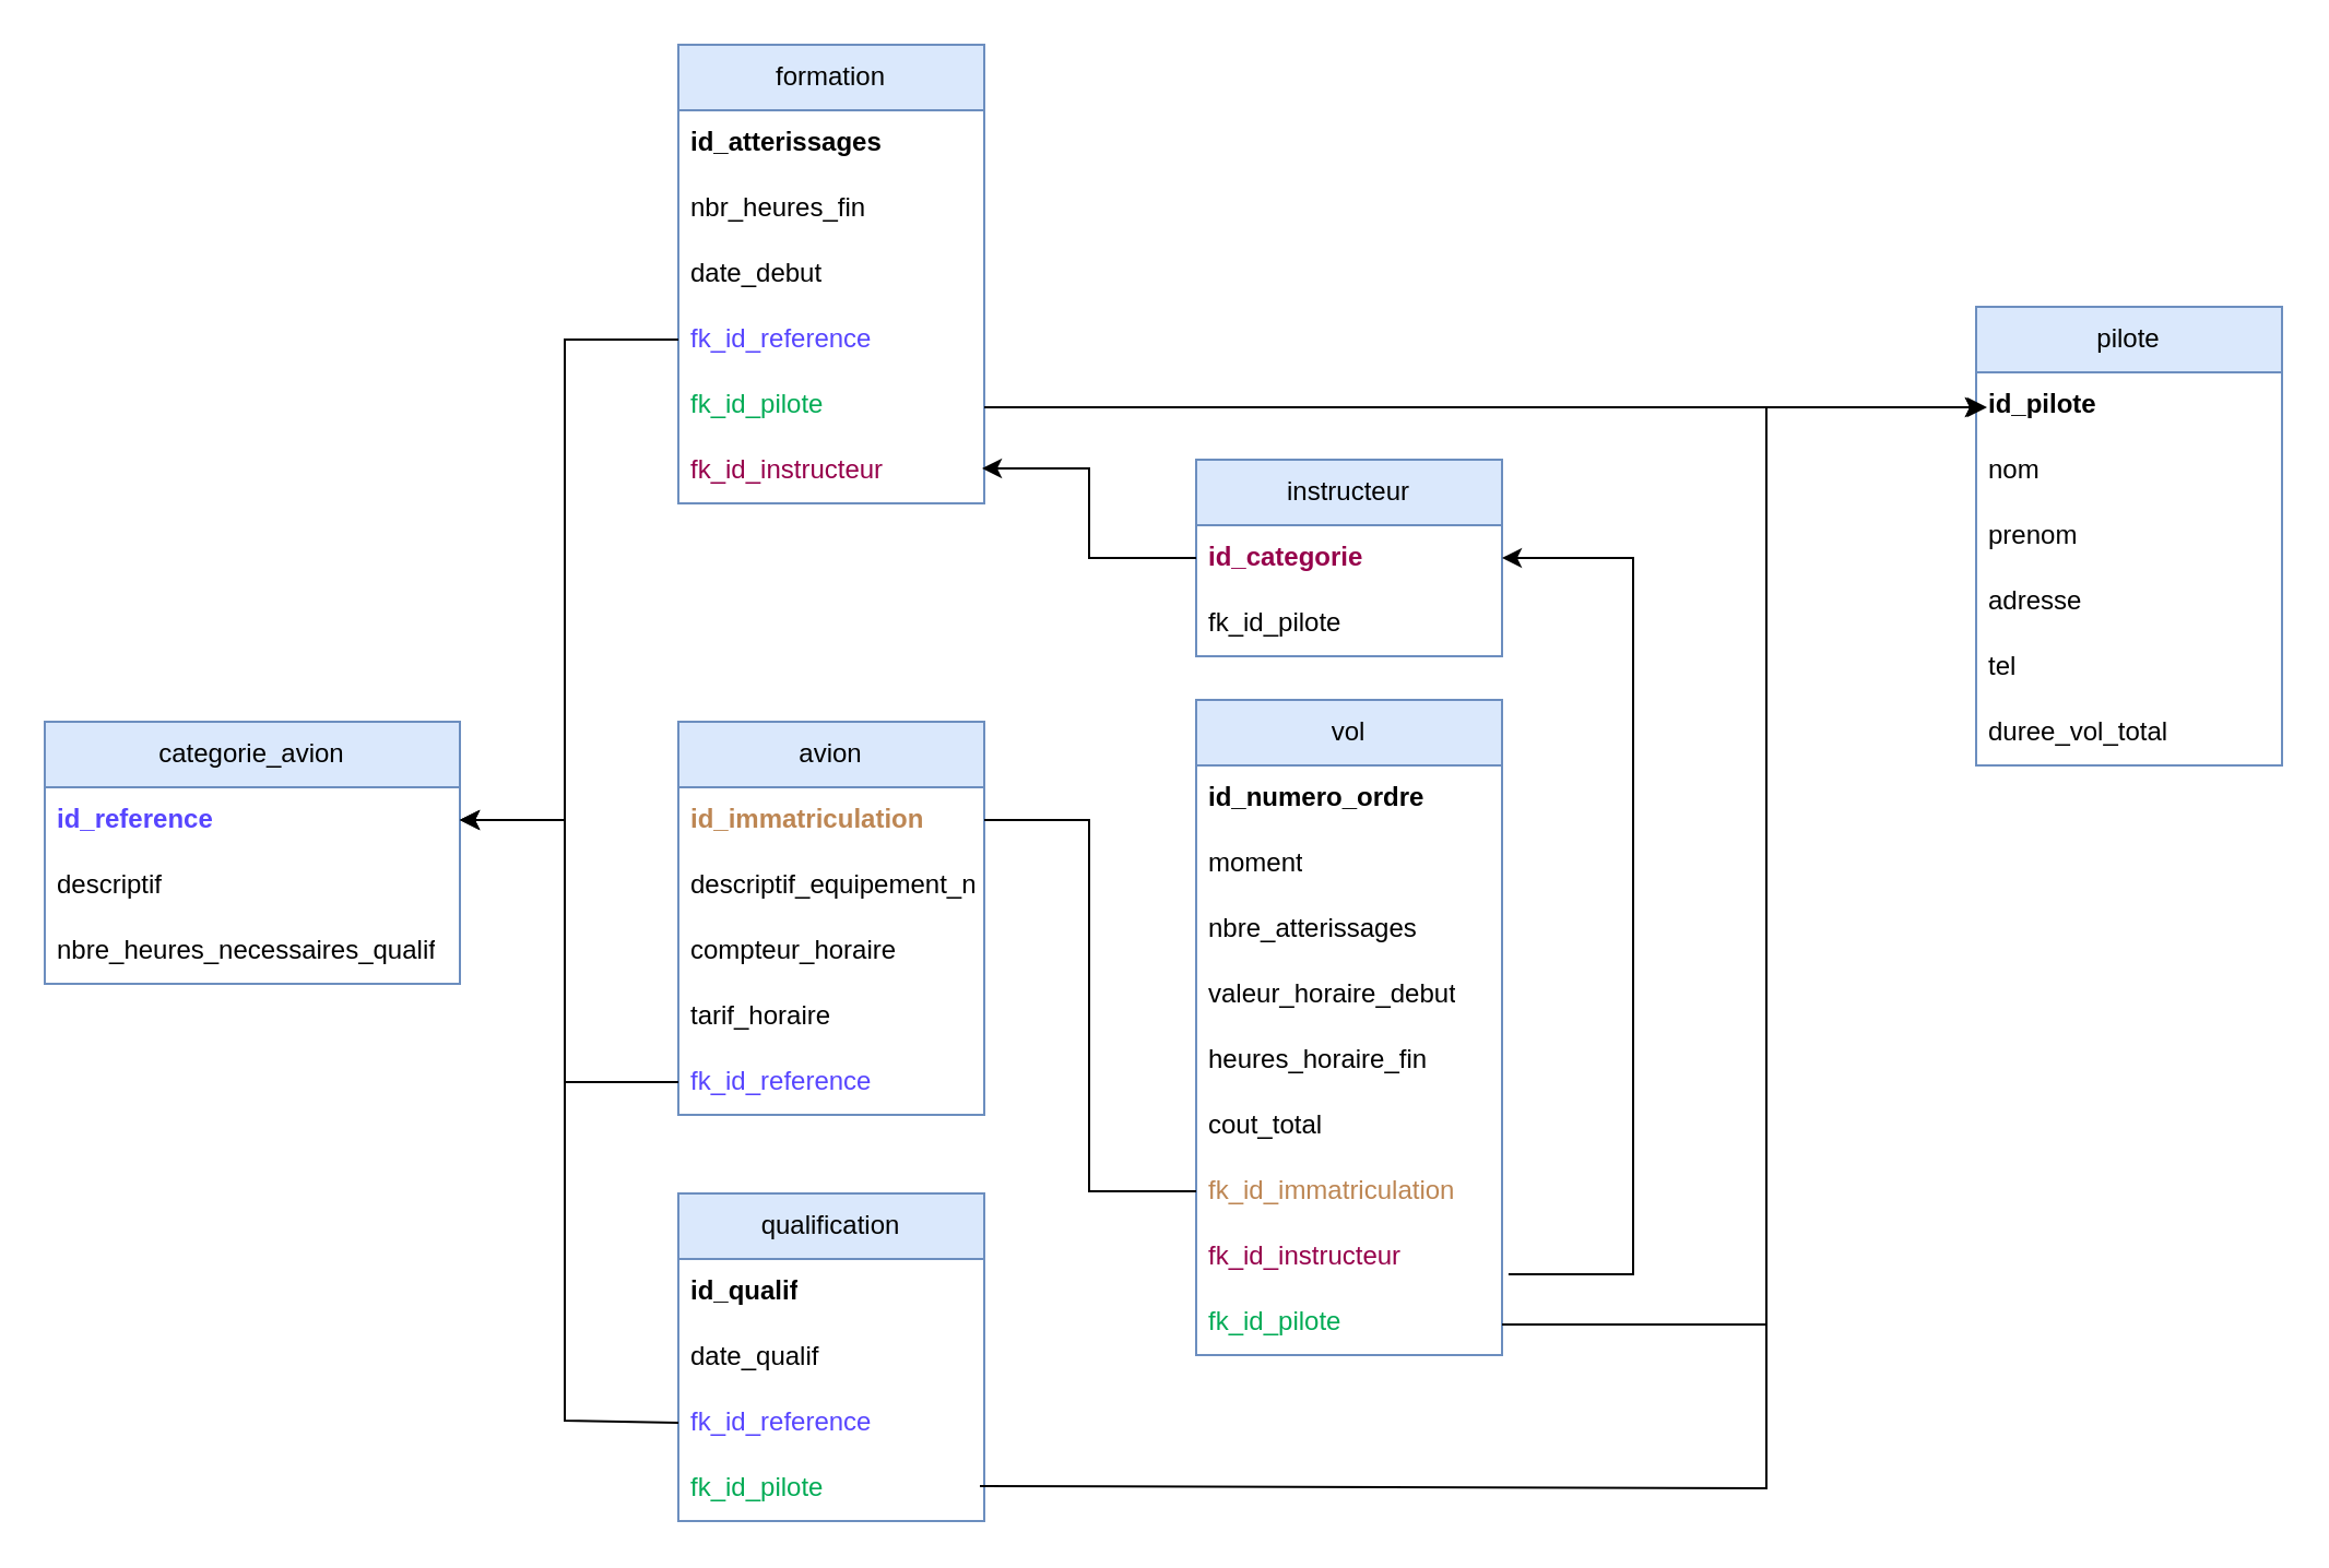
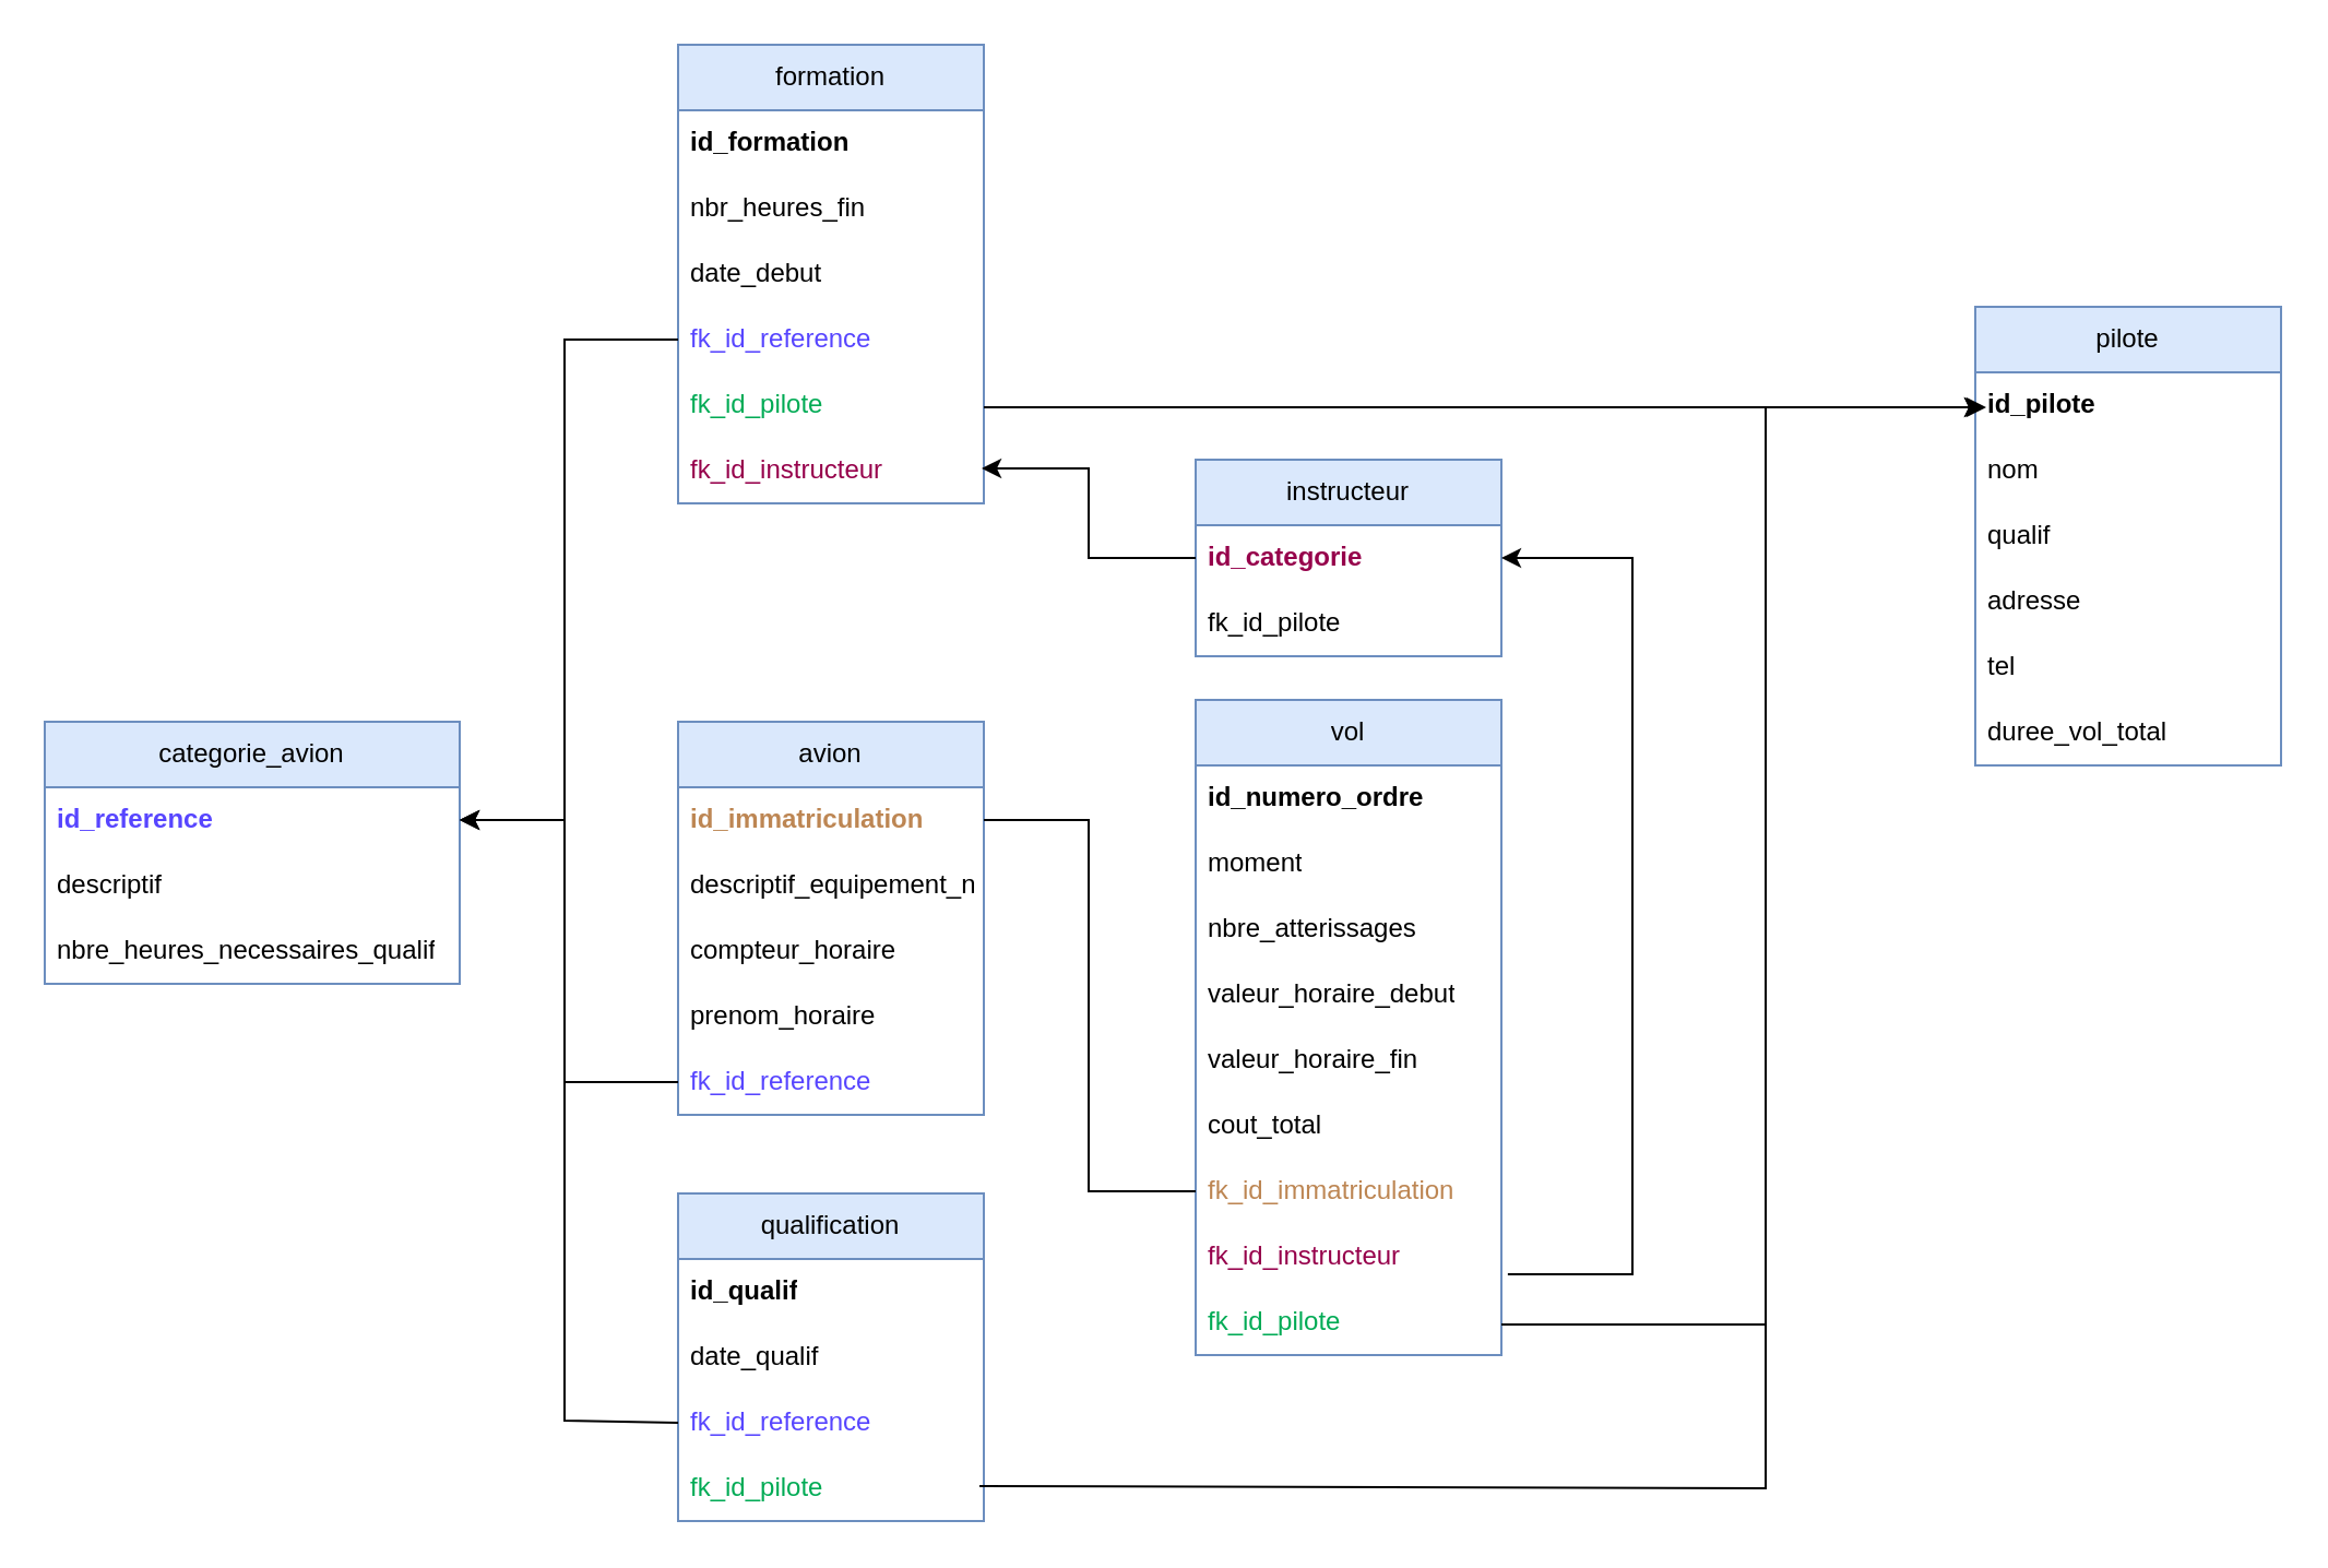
- <mxCell id="35" value="id_atterissages" style="text;strokeColor=none;fillColor=none;align=left;verticalAlign=middle;spacingLeft=4;spacingRight=4;overflow=hidden;points=[[0,0.5],[1,0.5]];portConstraint=eastwest;rotatable=0;whiteSpace=wrap;html=1;fontStyle=1" parent="34" vertex="1"><mxGeometry y="30" width="140" height="30" as="geometry" /></mxCell>
+ <mxCell id="35" value="id_formation" style="text;strokeColor=none;fillColor=none;align=left;verticalAlign=middle;spacingLeft=4;spacingRight=4;overflow=hidden;points=[[0,0.5],[1,0.5]];portConstraint=eastwest;rotatable=0;whiteSpace=wrap;html=1;fontStyle=1" parent="34" vertex="1"><mxGeometry y="30" width="140" height="30" as="geometry" /></mxCell>
- <mxCell id="30" value="prenom" style="text;strokeColor=none;fillColor=none;align=left;verticalAlign=middle;spacingLeft=4;spacingRight=4;overflow=hidden;points=[[0,0.5],[1,0.5]];portConstraint=eastwest;rotatable=0;whiteSpace=wrap;html=1;" parent="27" vertex="1"><mxGeometry y="90" width="140" height="30" as="geometry" /></mxCell>
+ <mxCell id="30" value="qualif" style="text;strokeColor=none;fillColor=none;align=left;verticalAlign=middle;spacingLeft=4;spacingRight=4;overflow=hidden;points=[[0,0.5],[1,0.5]];portConstraint=eastwest;rotatable=0;whiteSpace=wrap;html=1;" parent="27" vertex="1"><mxGeometry y="90" width="140" height="30" as="geometry" /></mxCell>
- <mxCell id="10" value="tarif_horaire" style="text;strokeColor=none;fillColor=none;align=left;verticalAlign=middle;spacingLeft=4;spacingRight=4;overflow=hidden;points=[[0,0.5],[1,0.5]];portConstraint=eastwest;rotatable=0;whiteSpace=wrap;html=1;" parent="6" vertex="1"><mxGeometry y="120" width="140" height="30" as="geometry" /></mxCell>
+ <mxCell id="10" value="prenom_horaire" style="text;strokeColor=none;fillColor=none;align=left;verticalAlign=middle;spacingLeft=4;spacingRight=4;overflow=hidden;points=[[0,0.5],[1,0.5]];portConstraint=eastwest;rotatable=0;whiteSpace=wrap;html=1;" parent="6" vertex="1"><mxGeometry y="120" width="140" height="30" as="geometry" /></mxCell>
- <mxCell id="22" value="heures_horaire_fin" style="text;strokeColor=none;fillColor=none;align=left;verticalAlign=middle;spacingLeft=4;spacingRight=4;overflow=hidden;points=[[0,0.5],[1,0.5]];portConstraint=eastwest;rotatable=0;whiteSpace=wrap;html=1;" parent="17" vertex="1"><mxGeometry y="150" width="140" height="30" as="geometry" /></mxCell>
+ <mxCell id="22" value="valeur_horaire_fin" style="text;strokeColor=none;fillColor=none;align=left;verticalAlign=middle;spacingLeft=4;spacingRight=4;overflow=hidden;points=[[0,0.5],[1,0.5]];portConstraint=eastwest;rotatable=0;whiteSpace=wrap;html=1;" parent="17" vertex="1"><mxGeometry y="150" width="140" height="30" as="geometry" /></mxCell>
